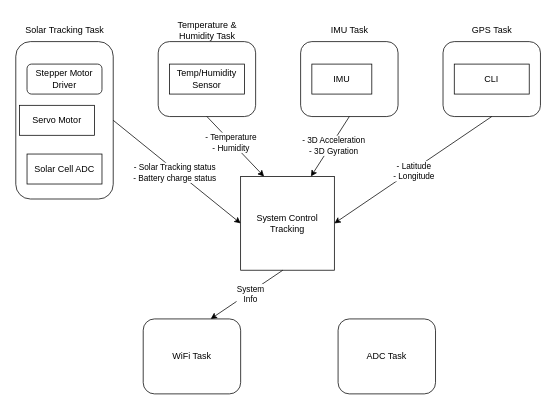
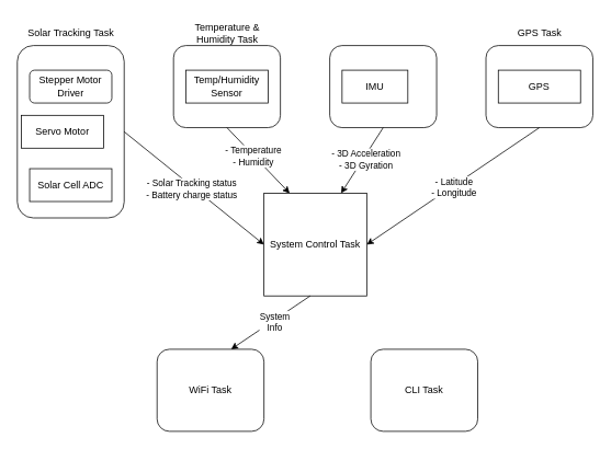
- <mxCell id="12" value="IMU Task" style="text;html=1;align=center;verticalAlign=middle;resizable=0;points=[];autosize=1;strokeColor=none;fillColor=none;" vertex="1" parent="1"><mxGeometry x="430" y="25" width="70" height="30" as="geometry" /></mxCell>
- <mxCell id="16" value="CLI" style="rounded=0;whiteSpace=wrap;html=1;" vertex="1" parent="1"><mxGeometry x="605" y="85" width="100" height="40" as="geometry" /></mxCell>
+ <mxCell id="16" value="GPS" style="rounded=0;whiteSpace=wrap;html=1;" vertex="1" parent="1"><mxGeometry x="605" y="85" width="100" height="40" as="geometry" /></mxCell>
- <mxCell id="2" value="System Control Tracking" style="whiteSpace=wrap;html=1;aspect=fixed;" vertex="1" parent="1"><mxGeometry x="320" y="235" width="125" height="125" as="geometry" /></mxCell>
+ <mxCell id="2" value="System Control Task" style="whiteSpace=wrap;html=1;aspect=fixed;" vertex="1" parent="1"><mxGeometry x="320" y="235" width="125" height="125" as="geometry" /></mxCell>
- <mxCell id="18" value="ADC Task" style="rounded=1;whiteSpace=wrap;html=1;fillColor=none;" vertex="1" parent="1"><mxGeometry x="450" y="425" width="130" height="100" as="geometry" /></mxCell>
+ <mxCell id="18" value="CLI Task" style="rounded=1;whiteSpace=wrap;html=1;fillColor=none;" vertex="1" parent="1"><mxGeometry x="450" y="425" width="130" height="100" as="geometry" /></mxCell>
